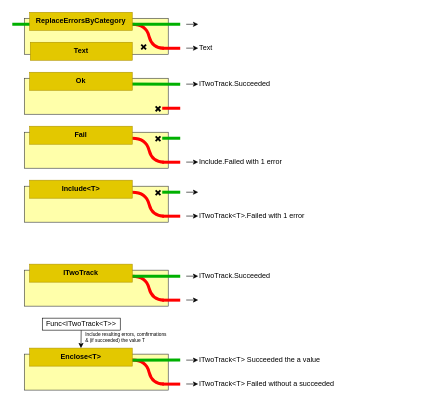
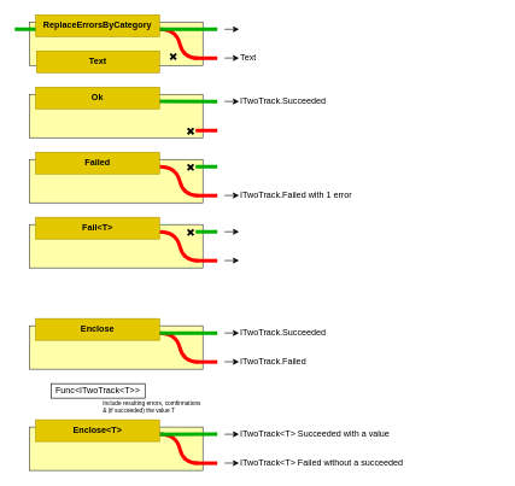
- <mxCell id="30" value="Fail" style="text;html=1;fillColor=#e3c800;align=center;verticalAlign=middle;whiteSpace=wrap;rounded=0;strokeColor=#B09500;fontStyle=1" vertex="1" parent="1"><mxGeometry x="49" y="210" width="171" height="30" as="geometry" /></mxCell>
+ <mxCell id="30" value="Failed" style="text;html=1;fillColor=#e3c800;align=center;verticalAlign=middle;whiteSpace=wrap;rounded=0;strokeColor=#B09500;fontStyle=1" vertex="1" parent="1"><mxGeometry x="49" y="210" width="171" height="30" as="geometry" /></mxCell>
- <mxCell id="32" value="Include.Failed with 1 error" style="text;html=1;strokeColor=none;fillColor=none;align=left;verticalAlign=middle;whiteSpace=wrap;rounded=0;fontColor=#000000;" vertex="1" parent="1"><mxGeometry x="330" y="260" width="360" height="20" as="geometry" /></mxCell>
+ <mxCell id="32" value="ITwoTrack.Failed with 1 error" style="text;html=1;strokeColor=none;fillColor=none;align=left;verticalAlign=middle;whiteSpace=wrap;rounded=0;fontColor=#000000;" vertex="1" parent="1"><mxGeometry x="330" y="260" width="360" height="20" as="geometry" /></mxCell>
- <mxCell id="41" value="Include&amp;lt;T&amp;gt;" style="text;html=1;fillColor=#e3c800;align=center;verticalAlign=middle;whiteSpace=wrap;rounded=0;strokeColor=#B09500;fontStyle=1" vertex="1" parent="33"><mxGeometry x="9" width="171" height="30" as="geometry" /></mxCell>
+ <mxCell id="41" value="Fail&amp;lt;T&amp;gt;" style="text;html=1;fillColor=#e3c800;align=center;verticalAlign=middle;whiteSpace=wrap;rounded=0;strokeColor=#B09500;fontStyle=1" vertex="1" parent="33"><mxGeometry x="9" width="171" height="30" as="geometry" /></mxCell>
- <mxCell id="44" value="ITwoTrack&amp;lt;T&amp;gt;.Failed with 1 error" style="text;html=1;strokeColor=none;fillColor=none;align=left;verticalAlign=middle;whiteSpace=wrap;rounded=0;fontColor=#000000;" vertex="1" parent="33"><mxGeometry x="290" y="50" width="360" height="20" as="geometry" /></mxCell>
- <mxCell id="50" value="ITwoTrack" style="text;html=1;fillColor=#e3c800;align=center;verticalAlign=middle;whiteSpace=wrap;rounded=0;strokeColor=#B09500;fontStyle=1" vertex="1" parent="45"><mxGeometry x="9" y="50" width="171" height="30" as="geometry" /></mxCell>
+ <mxCell id="50" value="Enclose" style="text;html=1;fillColor=#e3c800;align=center;verticalAlign=middle;whiteSpace=wrap;rounded=0;strokeColor=#B09500;fontStyle=1" vertex="1" parent="45"><mxGeometry x="9" y="50" width="171" height="30" as="geometry" /></mxCell>
+ <mxCell id="53" value="ITwoTrack.Failed" style="text;html=1;strokeColor=none;fillColor=none;align=left;verticalAlign=middle;whiteSpace=wrap;rounded=0;fontColor=#000000;" vertex="1" parent="45"><mxGeometry x="290" y="100" width="360" height="20" as="geometry" /></mxCell>
- <mxCell id="64" value="" style="endArrow=classic;html=1;strokeWidth=1;fontColor=#000000;entryX=0.5;entryY=0;entryDx=0;entryDy=0;" edge="1" parent="55" source="67" target="60"><mxGeometry width="50" height="50" as="geometry"><mxPoint x="95.0" y="10" as="sourcePoint" /><mxPoint x="300" y="119.8" as="targetPoint" /></mxGeometry></mxCell>
- <mxCell id="66" value="ITwoTrack&amp;lt;T&amp;gt; Succeeded the a value" style="text;html=1;strokeColor=none;fillColor=none;align=left;verticalAlign=middle;whiteSpace=wrap;rounded=0;fontColor=#000000;" vertex="1" parent="55"><mxGeometry x="290" y="60" width="360" height="20" as="geometry" /></mxCell>
+ <mxCell id="66" value="ITwoTrack&amp;lt;T&amp;gt; Succeeded with a value" style="text;html=1;strokeColor=none;fillColor=none;align=left;verticalAlign=middle;whiteSpace=wrap;rounded=0;fontColor=#000000;" vertex="1" parent="55"><mxGeometry x="290" y="60" width="360" height="20" as="geometry" /></mxCell>
